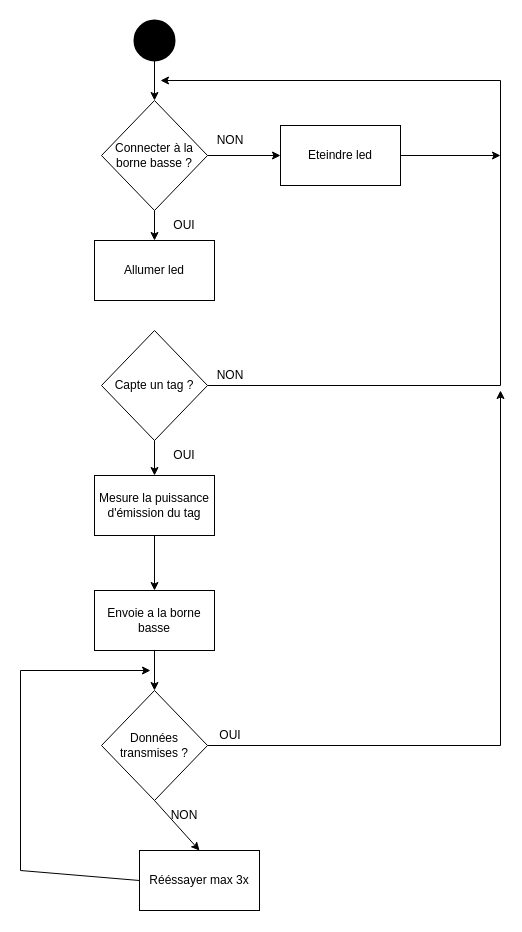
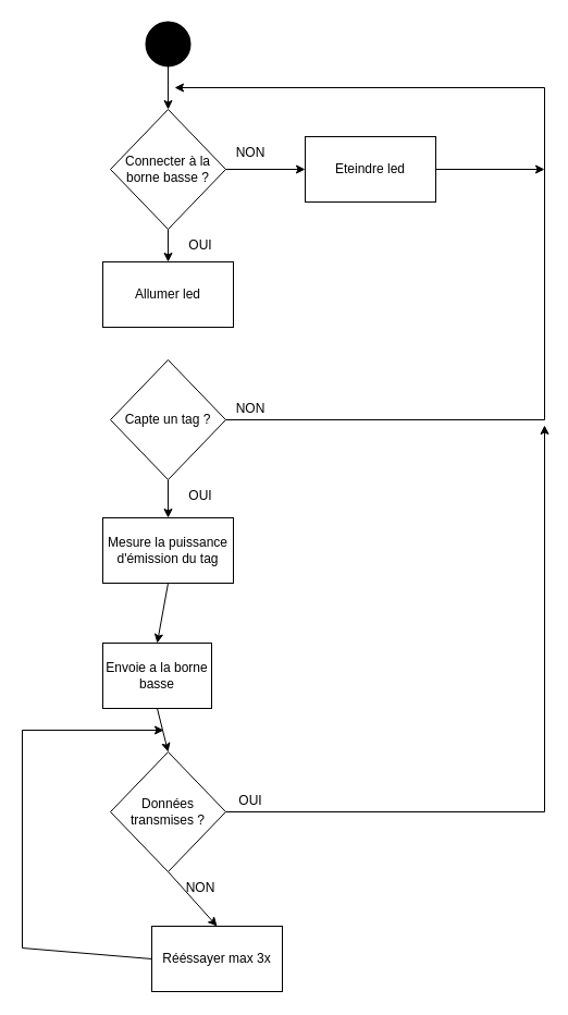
- <mxCell id="2" value="Envoie a la borne basse" style="rounded=0;whiteSpace=wrap;html=1;" parent="1" vertex="1"><mxGeometry x="94" y="590" width="120" height="60" as="geometry" /></mxCell>
+ <mxCell id="2" value="Envoie a la borne basse" style="rounded=0;whiteSpace=wrap;html=1;" parent="1" vertex="1"><mxGeometry x="94" y="590" width="100" height="60" as="geometry" /></mxCell>
